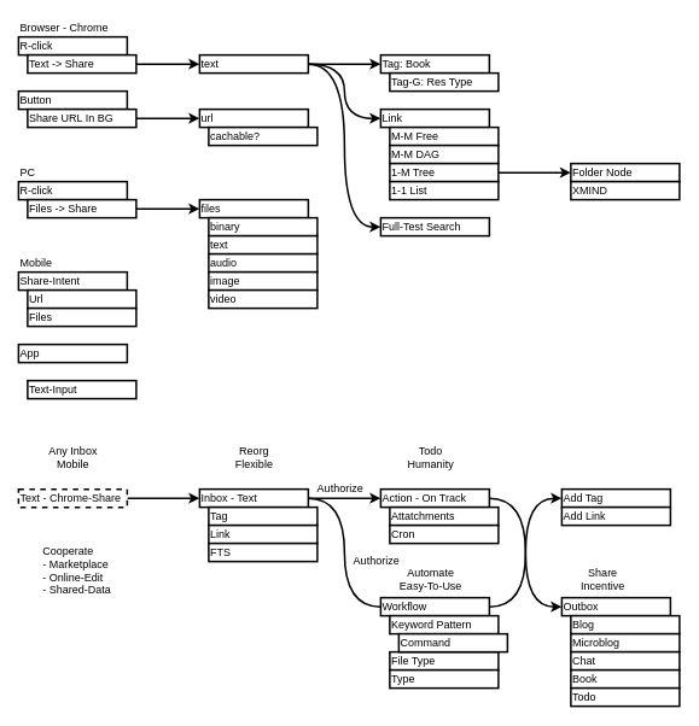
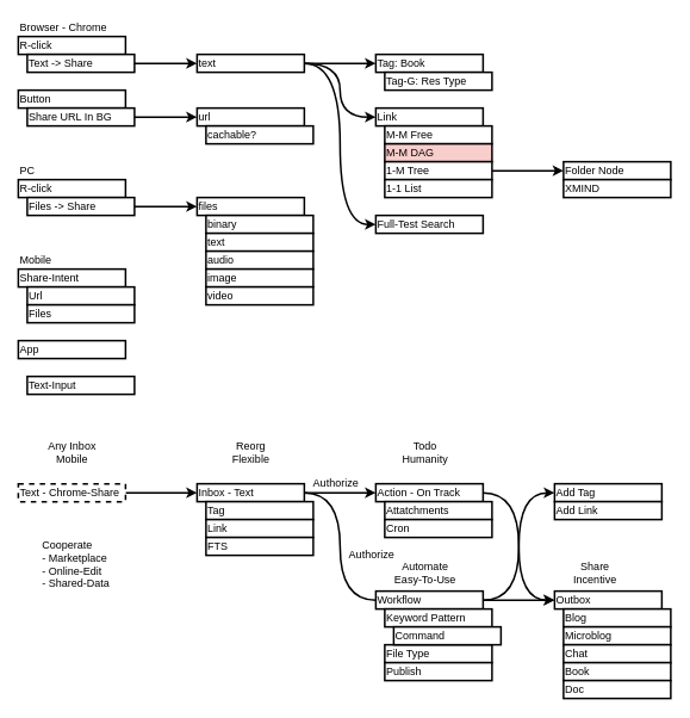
- <mxCell id="29" value="M-M DAG" style="rounded=0;whiteSpace=wrap;html=1;align=left;strokeWidth=2;fontStyle=0" vertex="1" parent="1"><mxGeometry x="430" y="160" width="120" height="20" as="geometry" /></mxCell>
+ <mxCell id="29" value="M-M DAG" style="rounded=0;whiteSpace=wrap;html=1;align=left;strokeWidth=2;fontStyle=0;fillColor=#f8cecc;" vertex="1" parent="1"><mxGeometry x="430" y="160" width="120" height="20" as="geometry" /></mxCell>
+ <mxCell id="51" style="edgeStyle=orthogonalEdgeStyle;curved=1;rounded=0;orthogonalLoop=1;jettySize=auto;html=1;exitX=1;exitY=0.5;exitDx=0;exitDy=0;strokeWidth=2;" edge="1" parent="1" source="52" target="64"><mxGeometry relative="1" as="geometry" /></mxCell>
- <mxCell id="61" value="Type" style="rounded=0;whiteSpace=wrap;html=1;align=left;strokeWidth=2;fontStyle=0" vertex="1" parent="1"><mxGeometry x="430" y="740" width="120" height="20" as="geometry" /></mxCell>
+ <mxCell id="61" value="Publish" style="rounded=0;whiteSpace=wrap;html=1;align=left;strokeWidth=2;fontStyle=0" vertex="1" parent="1"><mxGeometry x="430" y="740" width="120" height="20" as="geometry" /></mxCell>
- <mxCell id="69" value="Todo" style="rounded=0;whiteSpace=wrap;html=1;align=left;strokeWidth=2;fontStyle=0" vertex="1" parent="1"><mxGeometry x="630" y="760" width="120" height="20" as="geometry" /></mxCell>
+ <mxCell id="69" value="Doc" style="rounded=0;whiteSpace=wrap;html=1;align=left;strokeWidth=2;fontStyle=0" vertex="1" parent="1"><mxGeometry x="630" y="760" width="120" height="20" as="geometry" /></mxCell>
